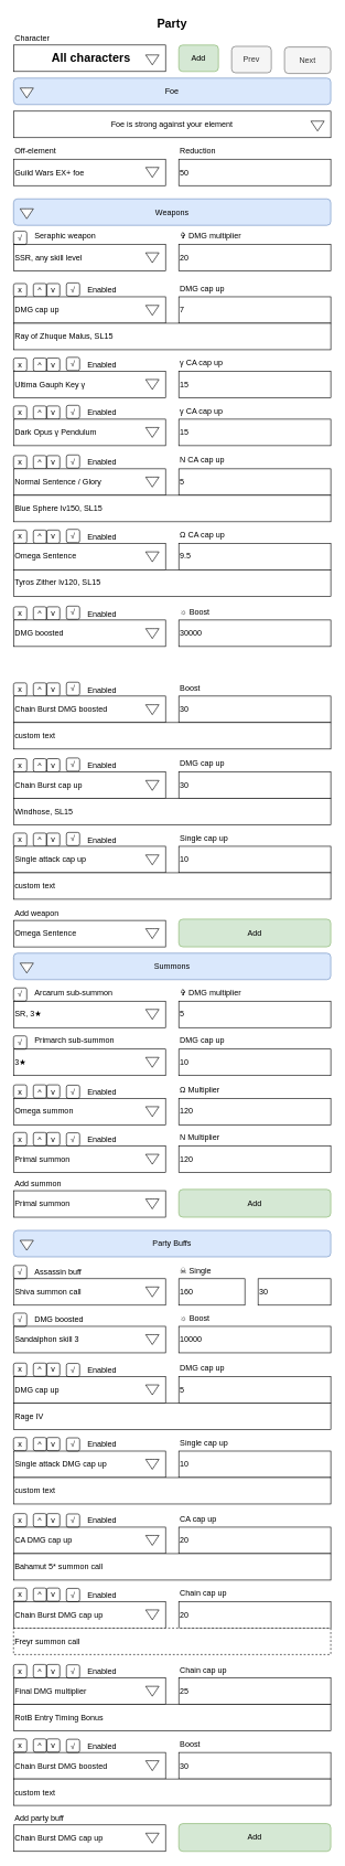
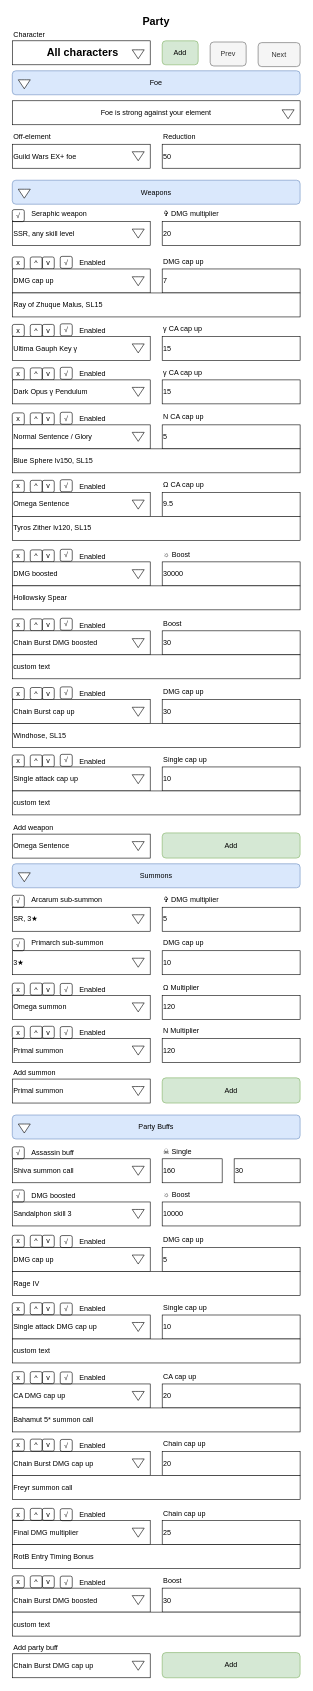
+ <mxCell id="192" value="&lt;div&gt;Hollowsky Spear&lt;/div&gt;" style="rounded=0;whiteSpace=wrap;html=1;shadow=0;glass=0;comic=0;fontSize=12;align=left;" vertex="1" parent="1"><mxGeometry x="20" y="976" width="480" height="40" as="geometry" /></mxCell>
- <mxCell id="177" value="&lt;div&gt;Freyr summon call&lt;/div&gt;" style="rounded=0;whiteSpace=wrap;html=1;shadow=0;glass=0;comic=0;fontSize=12;align=left;dashed=1;" vertex="1" parent="1"><mxGeometry x="20" y="2459.5" width="480" height="40" as="geometry" /></mxCell>
+ <mxCell id="177" value="&lt;div&gt;Freyr summon call&lt;/div&gt;" style="rounded=0;whiteSpace=wrap;html=1;shadow=0;glass=0;comic=0;fontSize=12;align=left;" vertex="1" parent="1"><mxGeometry x="20" y="2459.5" width="480" height="40" as="geometry" /></mxCell>
